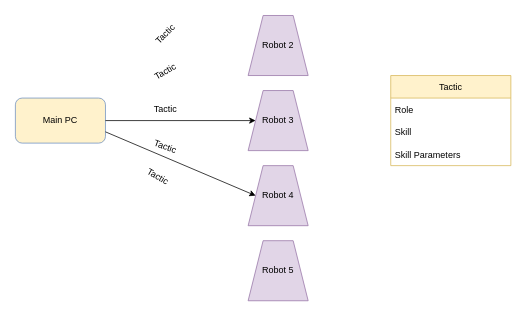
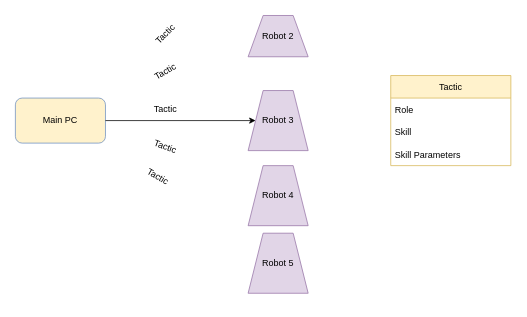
- <mxCell id="4" value="Robot 2" style="shape=trapezoid;perimeter=trapezoidPerimeter;whiteSpace=wrap;html=1;fixedSize=1;fillColor=#e1d5e7;strokeColor=#9673a6;" vertex="1" parent="1"><mxGeometry x="330" y="20" width="80" height="80" as="geometry" /></mxCell>
+ <mxCell id="4" value="Robot 2" style="shape=trapezoid;perimeter=trapezoidPerimeter;whiteSpace=wrap;html=1;fixedSize=1;fillColor=#e1d5e7;strokeColor=#9673a6;" vertex="1" parent="1"><mxGeometry x="330" y="20" width="80" height="55" as="geometry" /></mxCell>
- <mxCell id="8" value="" style="endArrow=none;html=1;rounded=0;exitX=0;exitY=0.5;exitDx=0;exitDy=0;entryX=1;entryY=0.75;entryDx=0;entryDy=0;startArrow=classic;startFill=1;endFill=0;" edge="1" parent="1" source="6" target="2"><mxGeometry width="50" height="50" relative="1" as="geometry"><mxPoint x="350" y="95" as="sourcePoint" /><mxPoint x="540" y="180" as="targetPoint" /></mxGeometry></mxCell>
- <mxCell id="5" value="Robot 5" style="shape=trapezoid;perimeter=trapezoidPerimeter;whiteSpace=wrap;html=1;fixedSize=1;fillColor=#e1d5e7;strokeColor=#9673a6;" vertex="1" parent="1"><mxGeometry x="330" y="320" width="80" height="80" as="geometry" /></mxCell>
+ <mxCell id="5" value="Robot 5" style="shape=trapezoid;perimeter=trapezoidPerimeter;whiteSpace=wrap;html=1;fixedSize=1;fillColor=#e1d5e7;strokeColor=#9673a6;" vertex="1" parent="1"><mxGeometry x="330" y="310" width="80" height="80" as="geometry" /></mxCell>
